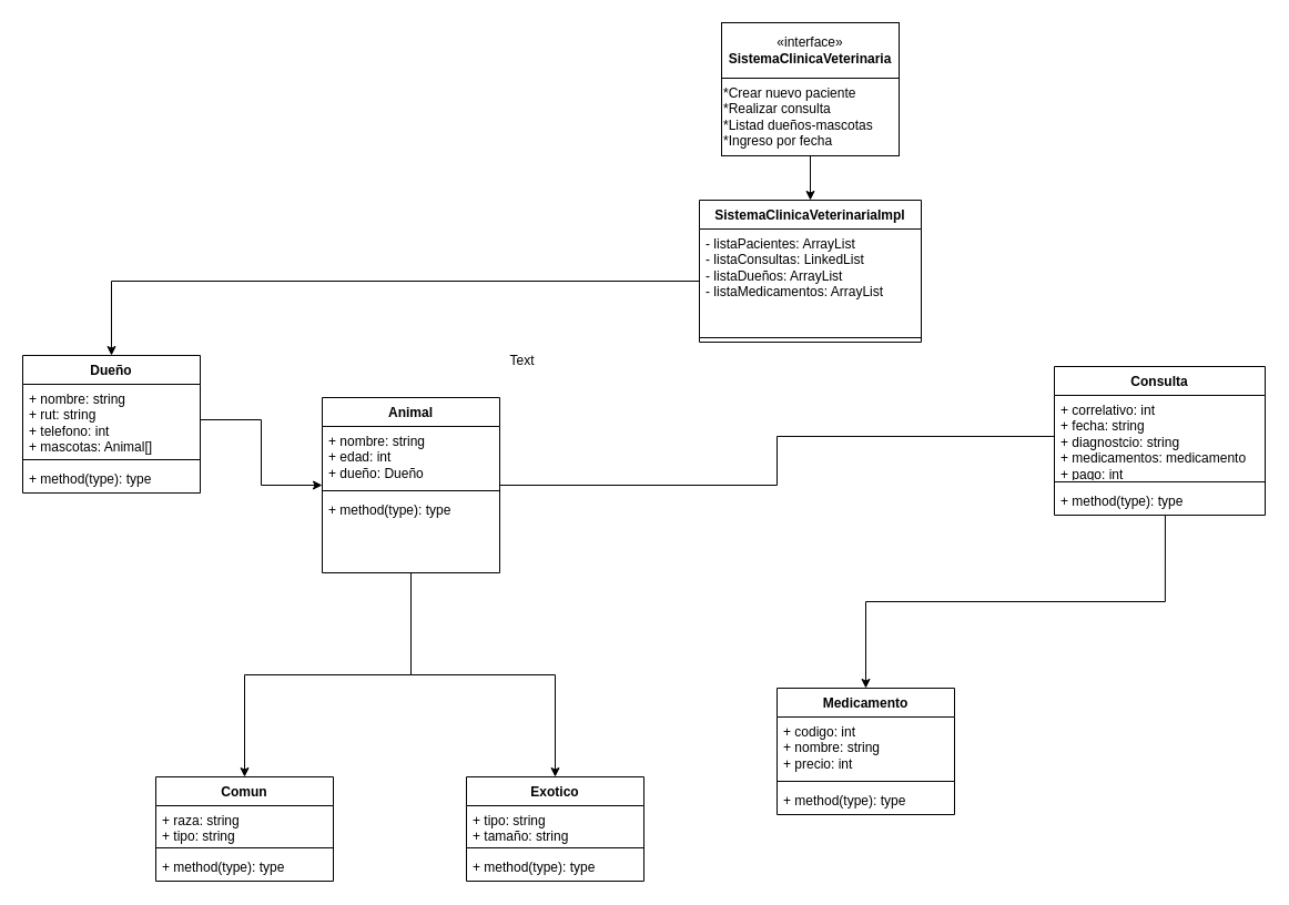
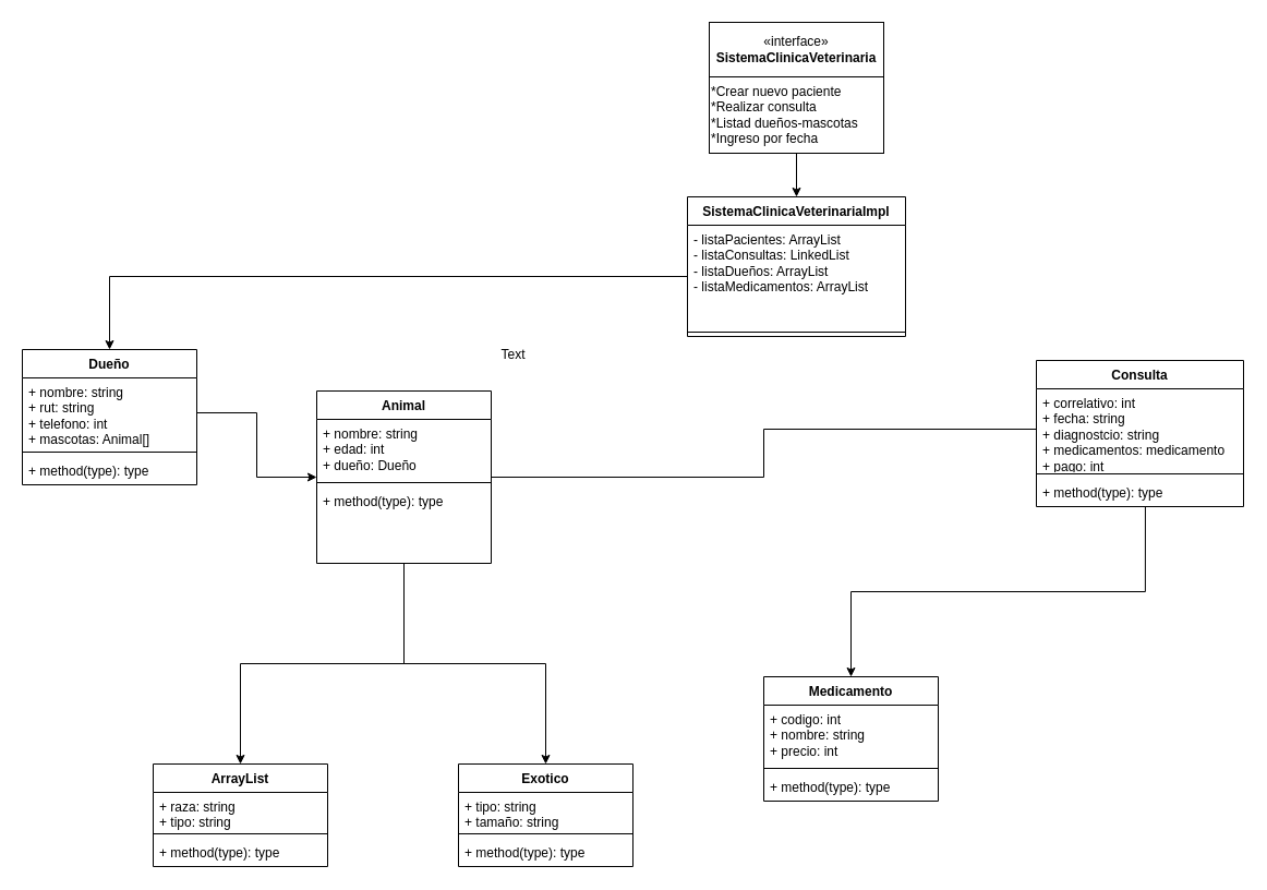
- <mxCell id="16" value="Comun" style="swimlane;fontStyle=1;align=center;verticalAlign=top;childLayout=stackLayout;horizontal=1;startSize=26;horizontalStack=0;resizeParent=1;resizeParentMax=0;resizeLast=0;collapsible=1;marginBottom=0;whiteSpace=wrap;html=1;" vertex="1" parent="1"><mxGeometry x="140" y="700" width="160" height="94" as="geometry" /></mxCell>
+ <mxCell id="16" value="ArrayList" style="swimlane;fontStyle=1;align=center;verticalAlign=top;childLayout=stackLayout;horizontal=1;startSize=26;horizontalStack=0;resizeParent=1;resizeParentMax=0;resizeLast=0;collapsible=1;marginBottom=0;whiteSpace=wrap;html=1;" vertex="1" parent="1"><mxGeometry x="140" y="700" width="160" height="94" as="geometry" /></mxCell>
